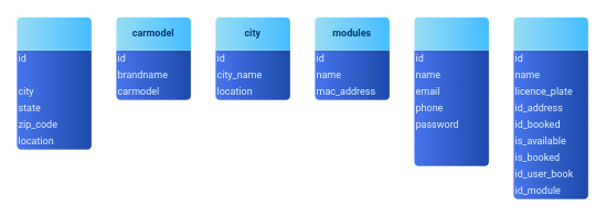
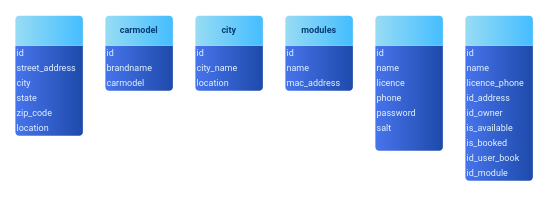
+ <mxCell id="5" value="&lt;font face=&quot;Roboto&quot; color=&quot;#e3f4ff&quot;&gt;street_address&lt;/font&gt;" style="text;html=1;strokeColor=none;fillColor=none;align=left;verticalAlign=middle;whiteSpace=wrap;rounded=0;" vertex="1" parent="1"><mxGeometry x="20" y="80" width="80" height="20" as="geometry" /></mxCell>
- <mxCell id="32" value="&lt;font face=&quot;Roboto&quot; color=&quot;#e3f4ff&quot;&gt;email&lt;/font&gt;" style="text;html=1;strokeColor=none;fillColor=none;align=left;verticalAlign=middle;whiteSpace=wrap;rounded=0;" vertex="1" parent="1"><mxGeometry x="500" y="100" width="80" height="20" as="geometry" /></mxCell>
+ <mxCell id="32" value="&lt;font face=&quot;Roboto&quot; color=&quot;#e3f4ff&quot;&gt;licence&lt;/font&gt;" style="text;html=1;strokeColor=none;fillColor=none;align=left;verticalAlign=middle;whiteSpace=wrap;rounded=0;" vertex="1" parent="1"><mxGeometry x="500" y="100" width="80" height="20" as="geometry" /></mxCell>
- <mxCell id="40" value="&lt;font face=&quot;Roboto&quot; color=&quot;#e3f4ff&quot;&gt;licence_plate&lt;/font&gt;" style="text;html=1;strokeColor=none;fillColor=none;align=left;verticalAlign=middle;whiteSpace=wrap;rounded=0;" vertex="1" parent="1"><mxGeometry x="620" y="100" width="80" height="20" as="geometry" /></mxCell>
+ <mxCell id="40" value="&lt;font face=&quot;Roboto&quot; color=&quot;#e3f4ff&quot;&gt;licence_phone&lt;/font&gt;" style="text;html=1;strokeColor=none;fillColor=none;align=left;verticalAlign=middle;whiteSpace=wrap;rounded=0;" vertex="1" parent="1"><mxGeometry x="620" y="100" width="80" height="20" as="geometry" /></mxCell>
- <mxCell id="42" value="&lt;font face=&quot;Roboto&quot; color=&quot;#e3f4ff&quot;&gt;id_booked&lt;/font&gt;" style="text;html=1;strokeColor=none;fillColor=none;align=left;verticalAlign=middle;whiteSpace=wrap;rounded=0;" vertex="1" parent="1"><mxGeometry x="620" y="140" width="80" height="20" as="geometry" /></mxCell>
+ <mxCell id="42" value="&lt;font face=&quot;Roboto&quot; color=&quot;#e3f4ff&quot;&gt;id_owner&lt;/font&gt;" style="text;html=1;strokeColor=none;fillColor=none;align=left;verticalAlign=middle;whiteSpace=wrap;rounded=0;" vertex="1" parent="1"><mxGeometry x="620" y="140" width="80" height="20" as="geometry" /></mxCell>
+ <mxCell id="35" value="&lt;font face=&quot;Roboto&quot; color=&quot;#e3f4ff&quot;&gt;salt&lt;/font&gt;" style="text;html=1;strokeColor=none;fillColor=none;align=left;verticalAlign=middle;whiteSpace=wrap;rounded=0;" vertex="1" parent="1"><mxGeometry x="500" y="160" width="80" height="20" as="geometry" /></mxCell>
